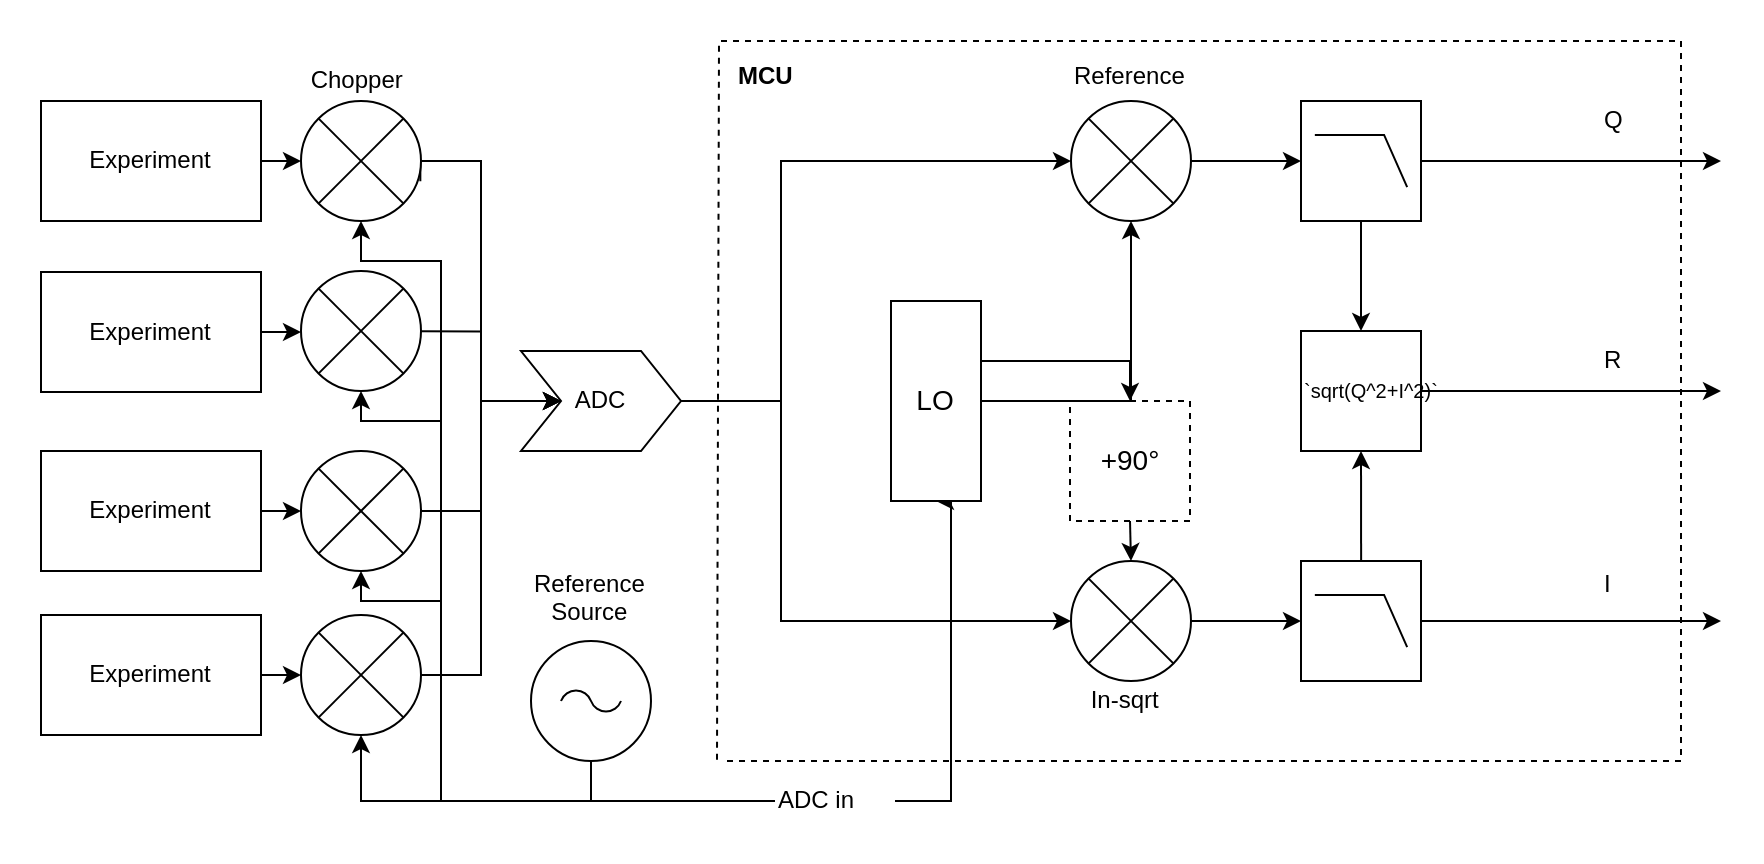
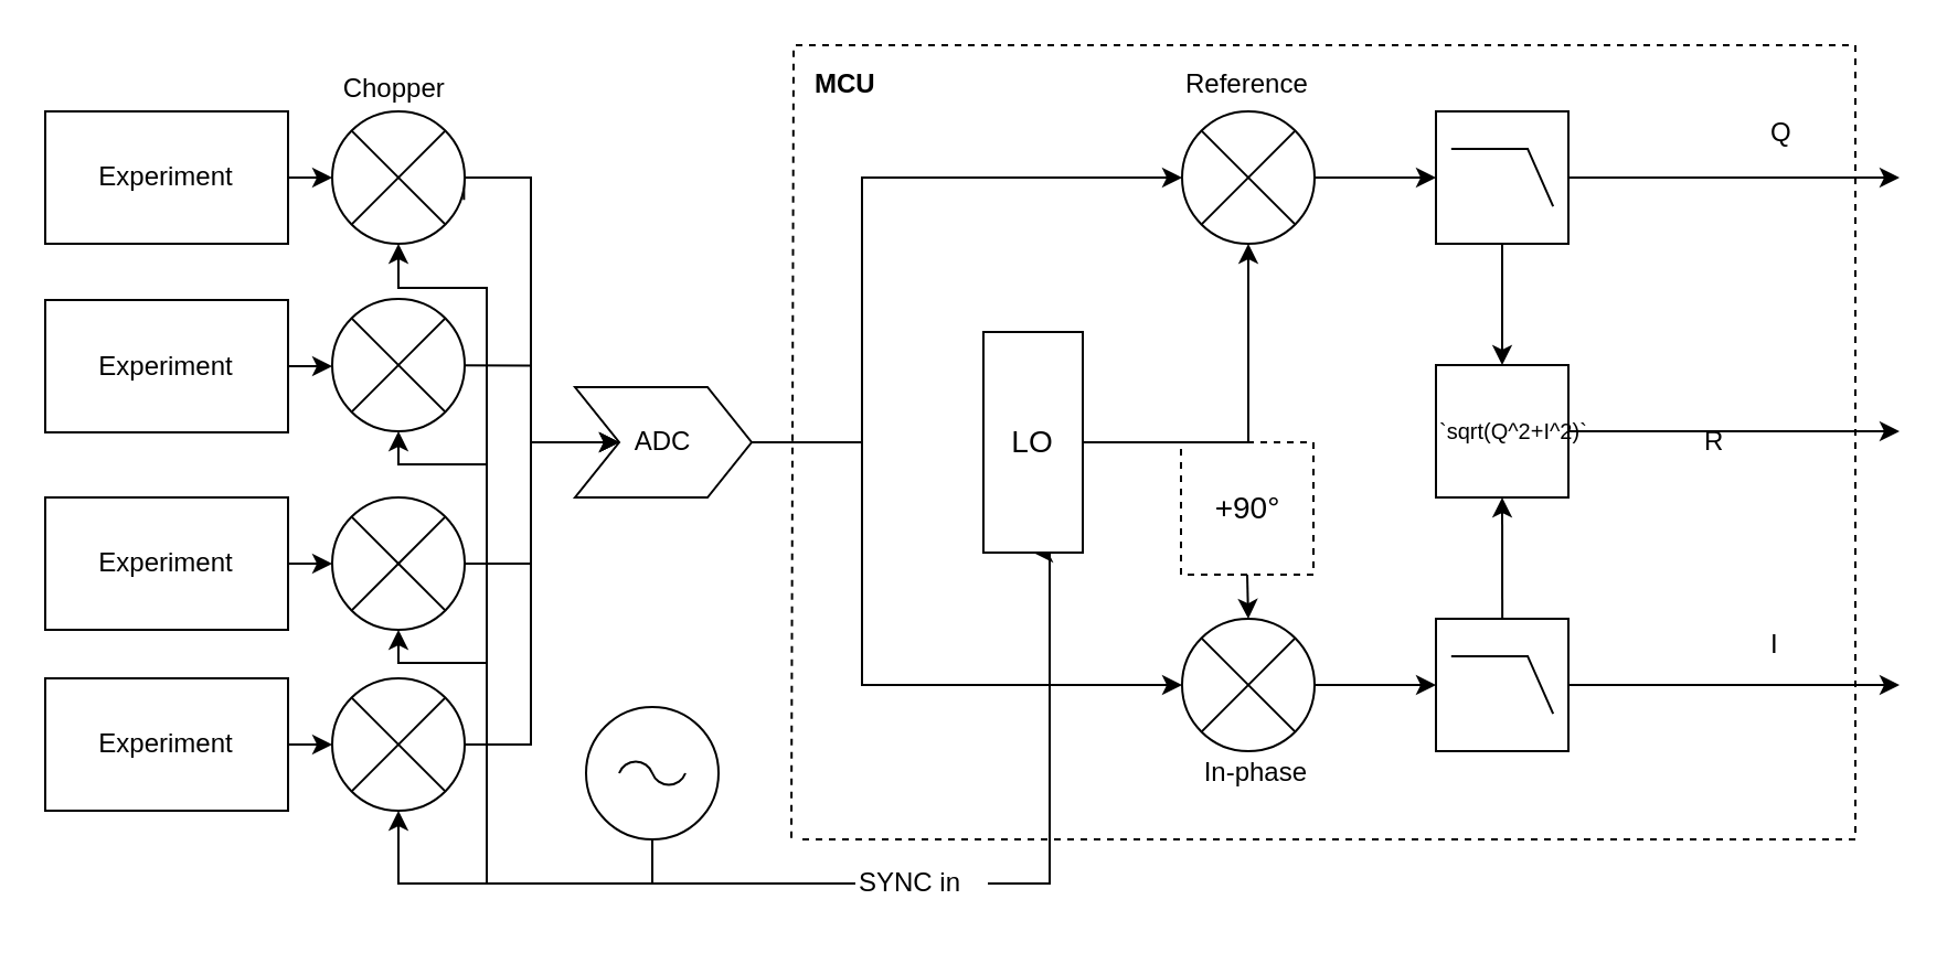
- <mxCell id="47" style="edgeStyle=orthogonalEdgeStyle;rounded=0;orthogonalLoop=1;jettySize=auto;html=1;exitX=1;exitY=0.5;exitDx=0;exitDy=0;entryX=0.5;entryY=0;entryDx=0;entryDy=0;" parent="1" source="49" target="37" edge="1"><mxGeometry relative="1" as="geometry"><Array as="points"><mxPoint x="565" y="180" /></Array></mxGeometry></mxCell>
- <mxCell id="26" value="R" style="text;html=1;resizable=0;points=[];autosize=1;align=left;verticalAlign=top;spacingTop=-4;" parent="1" vertex="1"><mxGeometry x="800" y="170" width="20" height="20" as="geometry" /></mxCell>
+ <mxCell id="26" value="R" style="text;html=1;resizable=0;points=[];autosize=1;align=left;verticalAlign=top;spacingTop=-4;" parent="1" vertex="1"><mxGeometry x="770" y="190" width="20" height="20" as="geometry" /></mxCell>
- <mxCell id="38" value="&lt;div style=&quot;text-align: center&quot;&gt;&lt;span&gt;Reference&lt;/span&gt;&lt;/div&gt;&lt;div style=&quot;text-align: center&quot;&gt;&lt;span&gt;Source&lt;/span&gt;&lt;/div&gt;" style="text;html=1;resizable=0;points=[];autosize=1;align=left;verticalAlign=top;spacingTop=-4;" parent="1" vertex="1"><mxGeometry x="265" y="282" width="70" height="30" as="geometry" /></mxCell>
- <mxCell id="17" value="&amp;nbsp;In-sqrt" style="text;html=1;resizable=0;points=[];autosize=1;align=left;verticalAlign=top;spacingTop=-4;" parent="1" vertex="1"><mxGeometry x="540" y="340" width="70" height="20" as="geometry" /></mxCell>
+ <mxCell id="17" value="&amp;nbsp;In-phase" style="text;html=1;resizable=0;points=[];autosize=1;align=left;verticalAlign=top;spacingTop=-4;" parent="1" vertex="1"><mxGeometry x="540" y="340" width="70" height="20" as="geometry" /></mxCell>
- <mxCell id="56" value="ADC in" style="text;html=1;resizable=0;points=[];autosize=1;align=left;verticalAlign=top;spacingTop=-4;fillColor=#FFFFFF;" parent="1" vertex="1"><mxGeometry x="387" y="390" width="60" height="20" as="geometry" /></mxCell>
+ <mxCell id="56" value="SYNC in" style="text;html=1;resizable=0;points=[];autosize=1;align=left;verticalAlign=top;spacingTop=-4;fillColor=#FFFFFF;" parent="1" vertex="1"><mxGeometry x="387" y="390" width="60" height="20" as="geometry" /></mxCell>
